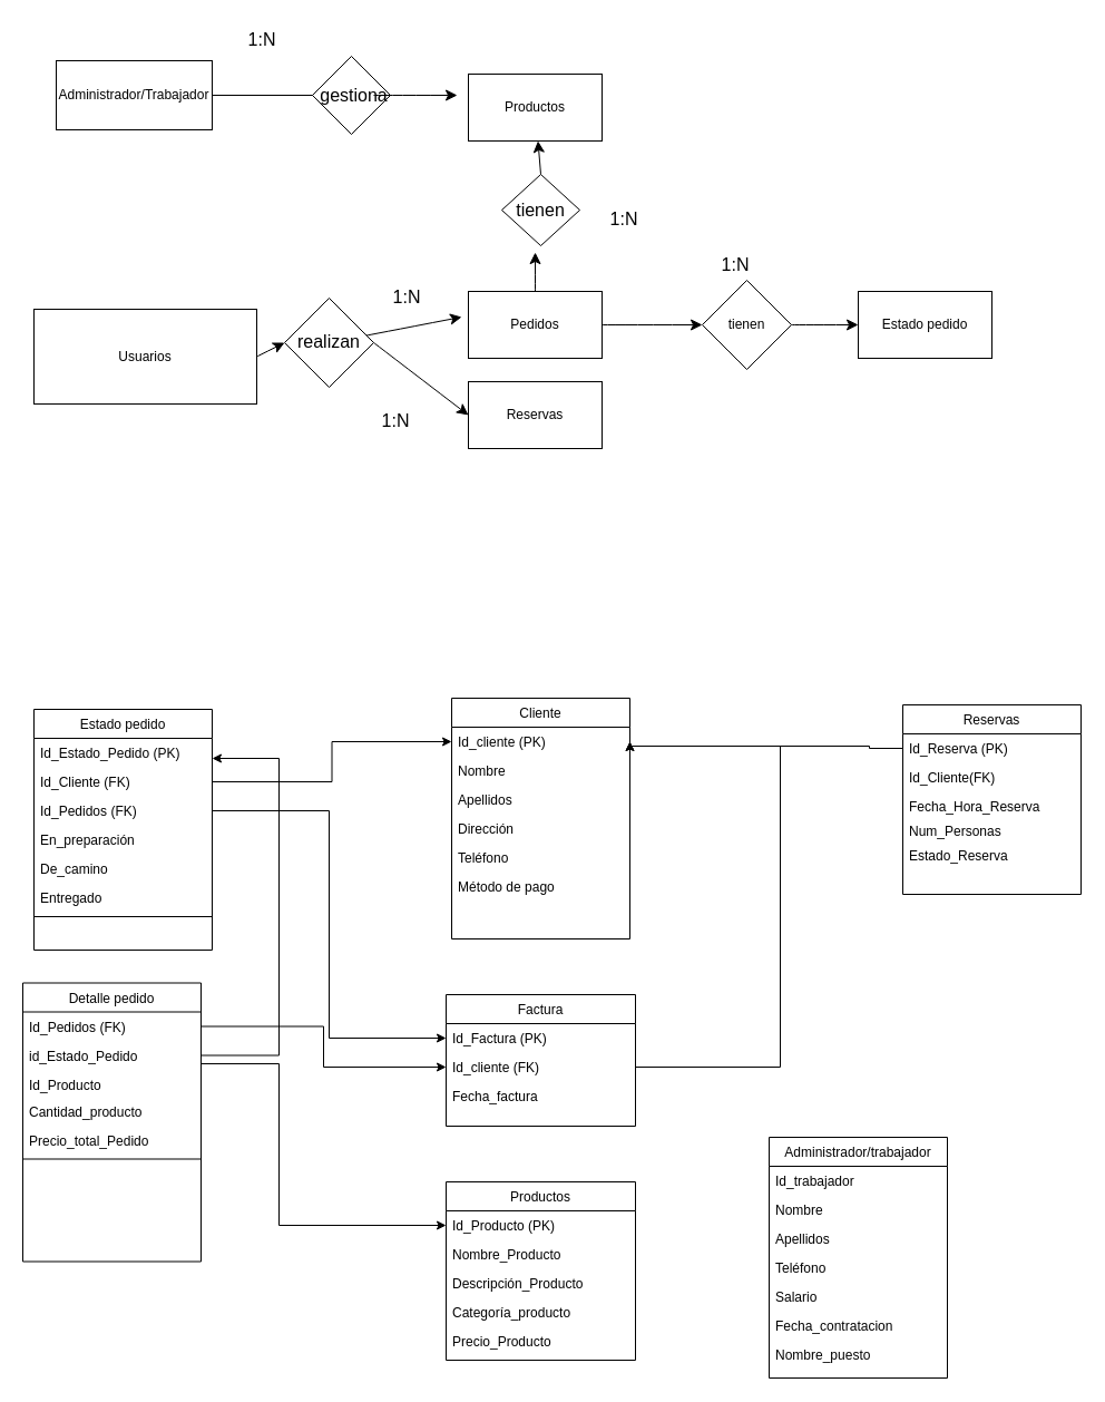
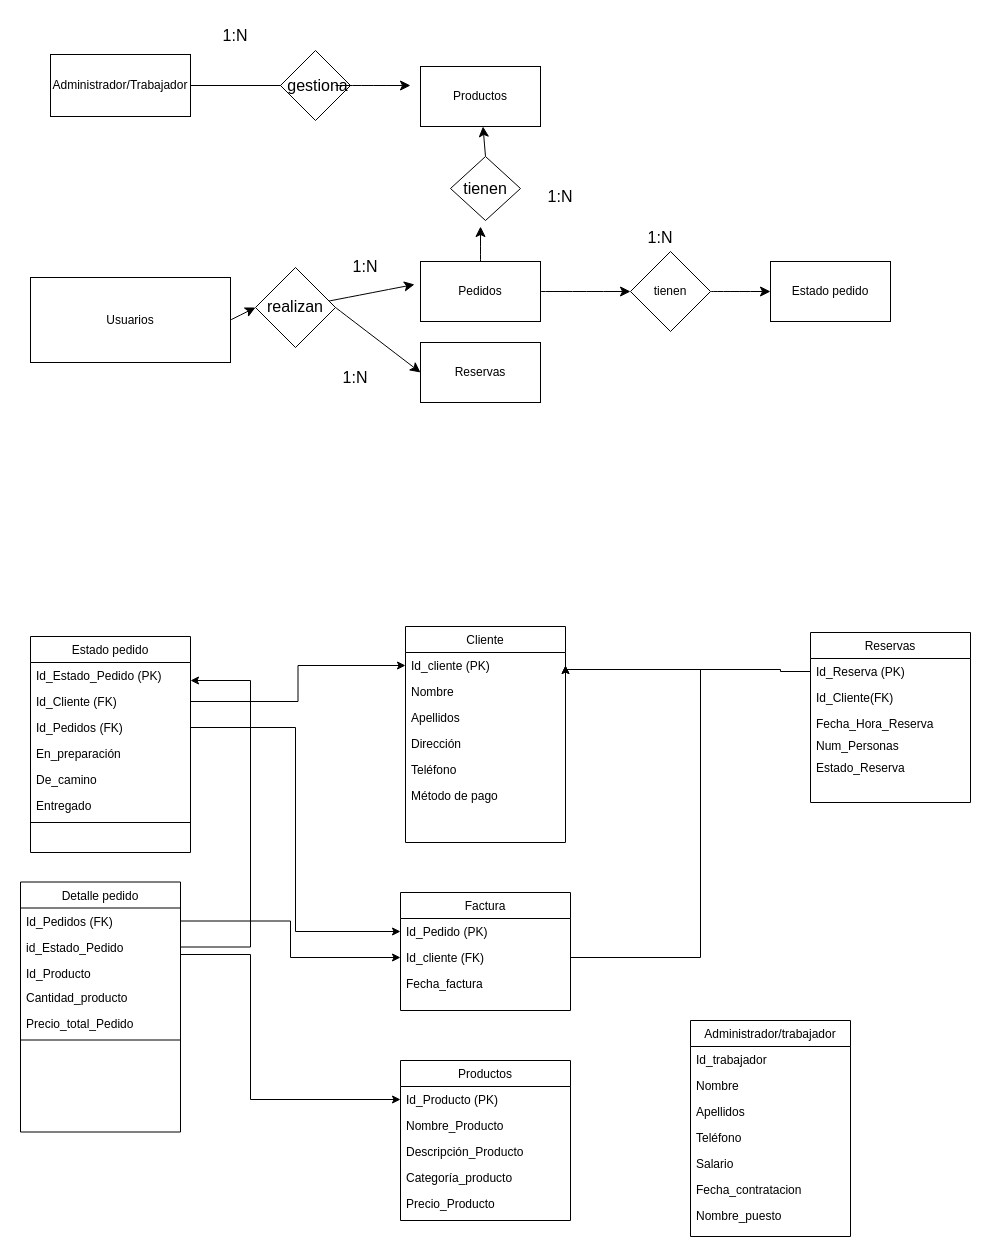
- <mxCell id="9" value="Id_Factura (PK)" style="text;align=left;verticalAlign=top;spacingLeft=4;spacingRight=4;overflow=hidden;rotatable=0;points=[[0,0.5],[1,0.5]];portConstraint=eastwest;" parent="8" vertex="1"><mxGeometry y="26" width="170" height="26" as="geometry" /></mxCell>
+ <mxCell id="9" value="Id_Pedido (PK)" style="text;align=left;verticalAlign=top;spacingLeft=4;spacingRight=4;overflow=hidden;rotatable=0;points=[[0,0.5],[1,0.5]];portConstraint=eastwest;" parent="8" vertex="1"><mxGeometry y="26" width="170" height="26" as="geometry" /></mxCell>
